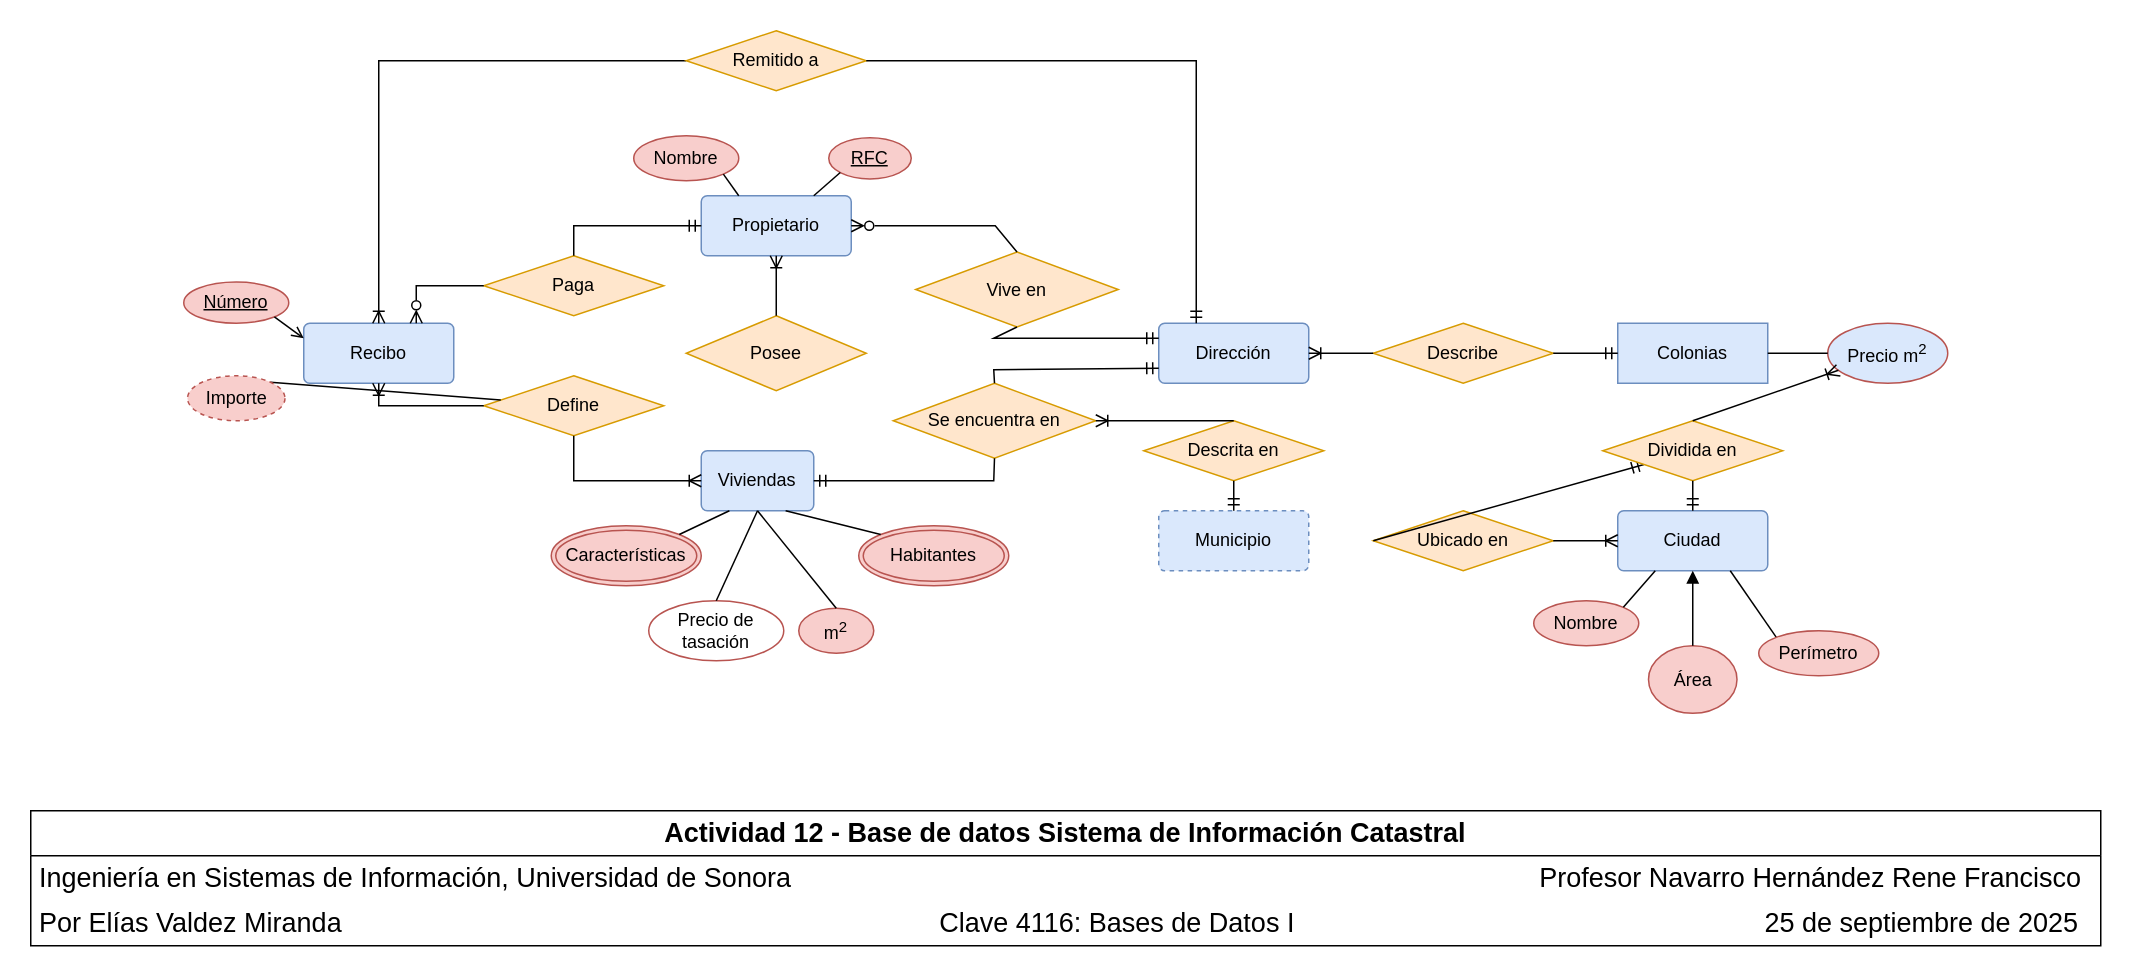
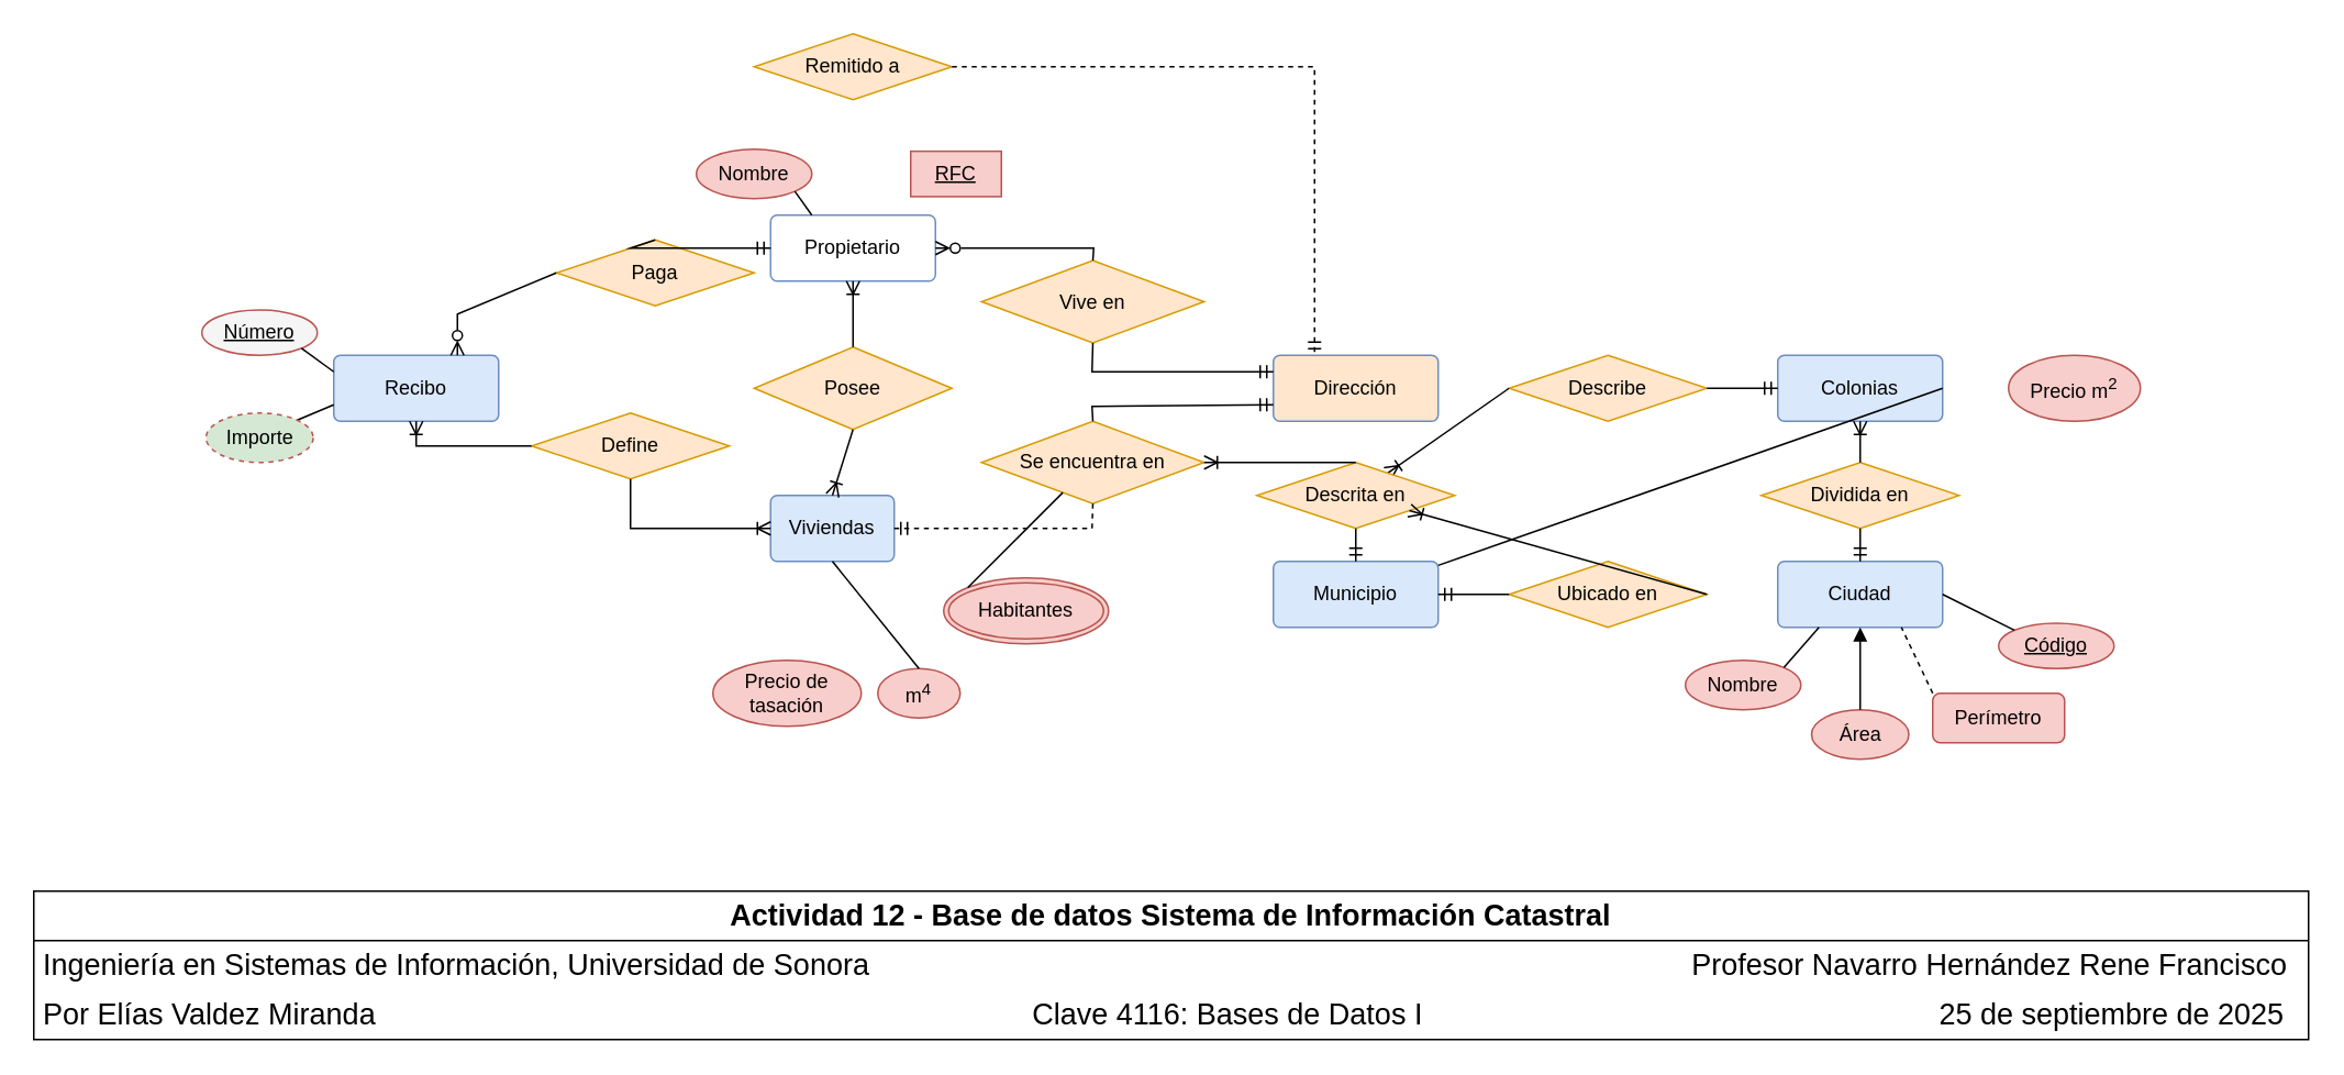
- <mxCell id="46" value="" style="endArrow=ERoneToMany;html=1;rounded=0;endFill=0;entryX=0.5;entryY=0;entryDx=0;entryDy=0;exitX=0;exitY=0.5;exitDx=0;exitDy=0;" parent="1" source="47" target="20" edge="1"><mxGeometry width="50" height="50" relative="1" as="geometry"><mxPoint x="282" y="140" as="sourcePoint" /><mxPoint x="232" y="150" as="targetPoint" /><Array as="points"><mxPoint x="252" y="40" /></Array></mxGeometry></mxCell>
- <mxCell id="48" value="" style="endArrow=ERmandOne;html=1;rounded=0;endFill=0;exitX=1;exitY=0.5;exitDx=0;exitDy=0;entryX=0.25;entryY=0;entryDx=0;entryDy=0;" parent="1" source="47" target="12" edge="1"><mxGeometry width="50" height="50" relative="1" as="geometry"><mxPoint x="932" y="60" as="sourcePoint" /><mxPoint x="632" y="80" as="targetPoint" /><Array as="points"><mxPoint x="797" y="40" /></Array></mxGeometry></mxCell>
+ <mxCell id="48" value="" style="endArrow=ERmandOne;html=1;rounded=0;endFill=0;exitX=1;exitY=0.5;exitDx=0;exitDy=0;entryX=0.25;entryY=0;entryDx=0;entryDy=0;dashed=1;" parent="1" source="47" target="12" edge="1"><mxGeometry width="50" height="50" relative="1" as="geometry"><mxPoint x="932" y="60" as="sourcePoint" /><mxPoint x="632" y="80" as="targetPoint" /><Array as="points"><mxPoint x="797" y="40" /></Array></mxGeometry></mxCell>
- <mxCell id="10" value="RFC" style="ellipse;whiteSpace=wrap;html=1;align=center;fontStyle=4;fillColor=#f8cecc;strokeColor=#b85450;" parent="1" vertex="1"><mxGeometry x="552" y="91.25" width="55" height="27.5" as="geometry" /></mxCell>
+ <mxCell id="10" value="RFC" style="whiteSpace=wrap;html=1;align=center;fontStyle=4;fillColor=#f8cecc;strokeColor=#b85450;rounded=0;" parent="1" vertex="1"><mxGeometry x="552" y="91.25" width="55" height="27.5" as="geometry" /></mxCell>
- <mxCell id="52" value="" style="endArrow=none;html=1;rounded=0;exitX=0.75;exitY=0;exitDx=0;exitDy=0;entryX=0;entryY=1;entryDx=0;entryDy=0;" parent="1" source="5" target="10" edge="1"><mxGeometry width="50" height="50" relative="1" as="geometry"><mxPoint x="542" y="170" as="sourcePoint" /><mxPoint x="592" y="120" as="targetPoint" /></mxGeometry></mxCell>
- <mxCell id="5" value="Propietario" style="rounded=1;arcSize=10;whiteSpace=wrap;html=1;align=center;fillColor=#dae8fc;strokeColor=#6c8ebf;" parent="1" vertex="1"><mxGeometry x="467" y="130" width="100" height="40" as="geometry" /></mxCell>
+ <mxCell id="5" value="Propietario" style="rounded=1;arcSize=10;whiteSpace=wrap;html=1;align=center;fillColor=#ffffff;strokeColor=#6c8ebf;" parent="1" vertex="1"><mxGeometry x="467" y="130" width="100" height="40" as="geometry" /></mxCell>
- <mxCell id="19" value="Paga" style="shape=rhombus;perimeter=rhombusPerimeter;whiteSpace=wrap;html=1;align=center;fillColor=#ffe6cc;strokeColor=#d79b00;" parent="1" vertex="1"><mxGeometry x="322" y="170" width="120" height="40" as="geometry" /></mxCell>
+ <mxCell id="19" value="Paga" style="shape=rhombus;perimeter=rhombusPerimeter;whiteSpace=wrap;html=1;align=center;fillColor=#ffe6cc;strokeColor=#d79b00;" parent="1" vertex="1"><mxGeometry x="337" y="145" width="120" height="40" as="geometry" /></mxCell>
- <mxCell id="23" value="Vive en" style="shape=rhombus;perimeter=rhombusPerimeter;whiteSpace=wrap;html=1;align=center;fillColor=#ffe6cc;strokeColor=#d79b00;" parent="1" vertex="1"><mxGeometry x="610" y="167.5" width="135" height="50" as="geometry" /></mxCell>
+ <mxCell id="23" value="Vive en" style="shape=rhombus;perimeter=rhombusPerimeter;whiteSpace=wrap;html=1;align=center;fillColor=#ffe6cc;strokeColor=#d79b00;" parent="1" vertex="1"><mxGeometry x="595" y="157.5" width="135" height="50" as="geometry" /></mxCell>
- <mxCell id="22" value="Número" style="ellipse;whiteSpace=wrap;html=1;align=center;fontStyle=4;fillColor=#f8cecc;strokeColor=#b85450;" parent="1" vertex="1"><mxGeometry x="122" y="187.5" width="70" height="27.5" as="geometry" /></mxCell>
+ <mxCell id="22" value="Número" style="ellipse;whiteSpace=wrap;html=1;align=center;fontStyle=4;fillColor=#f5f5f5;strokeColor=#b85450;" parent="1" vertex="1"><mxGeometry x="122" y="187.5" width="70" height="27.5" as="geometry" /></mxCell>
- <mxCell id="53" value="" style="endArrow=open;html=1;rounded=0;exitX=1;exitY=1;exitDx=0;exitDy=0;entryX=0;entryY=0.25;entryDx=0;entryDy=0;" parent="1" source="22" target="20" edge="1"><mxGeometry width="50" height="50" relative="1" as="geometry"><mxPoint x="172" y="240" as="sourcePoint" /><mxPoint x="222" y="190" as="targetPoint" /></mxGeometry></mxCell>
+ <mxCell id="53" value="" style="endArrow=none;html=1;rounded=0;exitX=1;exitY=1;exitDx=0;exitDy=0;entryX=0;entryY=0.25;entryDx=0;entryDy=0;" parent="1" source="22" target="20" edge="1"><mxGeometry width="50" height="50" relative="1" as="geometry"><mxPoint x="172" y="240" as="sourcePoint" /><mxPoint x="222" y="190" as="targetPoint" /></mxGeometry></mxCell>
- <mxCell id="12" value="Dirección" style="rounded=1;arcSize=10;whiteSpace=wrap;html=1;align=center;fillColor=#dae8fc;strokeColor=#6c8ebf;" parent="1" vertex="1"><mxGeometry x="772" y="215" width="100" height="40" as="geometry" /></mxCell>
+ <mxCell id="12" value="Dirección" style="rounded=1;arcSize=10;whiteSpace=wrap;html=1;align=center;fillColor=#ffe6cc;strokeColor=#6c8ebf;" parent="1" vertex="1"><mxGeometry x="772" y="215" width="100" height="40" as="geometry" /></mxCell>
- <mxCell id="34" value="" style="endArrow=ERoneToMany;html=1;rounded=0;exitX=0;exitY=0.5;exitDx=0;exitDy=0;endFill=0;entryX=1;entryY=0.5;entryDx=0;entryDy=0;" parent="1" source="17" target="12" edge="1"><mxGeometry width="50" height="50" relative="1" as="geometry"><mxPoint x="912" y="269.8" as="sourcePoint" /><mxPoint x="955" y="269.8" as="targetPoint" /></mxGeometry></mxCell>
+ <mxCell id="34" value="" style="endArrow=ERoneToMany;html=1;rounded=0;exitX=0;exitY=0.5;exitDx=0;exitDy=0;endFill=0;" parent="1" source="17" target="38" edge="1"><mxGeometry width="50" height="50" relative="1" as="geometry"><mxPoint x="912" y="269.8" as="sourcePoint" /><mxPoint x="955" y="269.8" as="targetPoint" /></mxGeometry></mxCell>
- <mxCell id="13" value="Colonias" style="arcSize=10;whiteSpace=wrap;html=1;align=center;fillColor=#dae8fc;strokeColor=#6c8ebf;rounded=0;" parent="1" vertex="1"><mxGeometry x="1078" y="215" width="100" height="40" as="geometry" /></mxCell>
+ <mxCell id="13" value="Colonias" style="rounded=1;arcSize=10;whiteSpace=wrap;html=1;align=center;fillColor=#dae8fc;strokeColor=#6c8ebf;" parent="1" vertex="1"><mxGeometry x="1078" y="215" width="100" height="40" as="geometry" /></mxCell>
- <mxCell id="59" value="" style="endArrow=none;html=1;rounded=0;exitX=1;exitY=0.5;exitDx=0;exitDy=0;entryX=0;entryY=0.5;entryDx=0;entryDy=0;" parent="1" source="13" target="14" edge="1"><mxGeometry width="50" height="50" relative="1" as="geometry"><mxPoint x="1122" y="260" as="sourcePoint" /><mxPoint x="1172" y="210" as="targetPoint" /></mxGeometry></mxCell>
+ <mxCell id="59" value="" style="endArrow=none;html=1;rounded=0;exitX=1;exitY=0.5;exitDx=0;exitDy=0;" parent="1" source="13" target="35" edge="1"><mxGeometry width="50" height="50" relative="1" as="geometry"><mxPoint x="1122" y="260" as="sourcePoint" /><mxPoint x="1172" y="210" as="targetPoint" /></mxGeometry></mxCell>
- <mxCell id="14" value="Precio m&lt;sup&gt;2&lt;/sup&gt;" style="ellipse;whiteSpace=wrap;html=1;align=center;fillColor=#dae8fc;strokeColor=#b85450;" parent="1" vertex="1"><mxGeometry x="1218" y="215" width="80" height="40" as="geometry" /></mxCell>
+ <mxCell id="14" value="Precio m&lt;sup&gt;2&lt;/sup&gt;" style="ellipse;whiteSpace=wrap;html=1;align=center;fillColor=#f8cecc;strokeColor=#b85450;" parent="1" vertex="1"><mxGeometry x="1218" y="215" width="80" height="40" as="geometry" /></mxCell>
- <mxCell id="54" value="" style="endArrow=none;html=1;rounded=0;exitX=1;exitY=0;exitDx=0;exitDy=0;" parent="1" source="67" target="21" edge="1"><mxGeometry width="50" height="50" relative="1" as="geometry"><mxPoint x="178.311" y="254.442" as="sourcePoint" /><mxPoint x="222" y="190" as="targetPoint" /></mxGeometry></mxCell>
+ <mxCell id="54" value="" style="endArrow=none;html=1;rounded=0;exitX=1;exitY=0;exitDx=0;exitDy=0;entryX=0;entryY=0.75;entryDx=0;entryDy=0;" parent="1" source="67" target="20" edge="1"><mxGeometry width="50" height="50" relative="1" as="geometry"><mxPoint x="178.311" y="254.442" as="sourcePoint" /><mxPoint x="222" y="190" as="targetPoint" /></mxGeometry></mxCell>
- <mxCell id="44" value="" style="endArrow=ERoneToMany;html=1;rounded=0;exitX=0.5;exitY=0;exitDx=0;exitDy=0;endFill=0;" parent="1" source="43" target="14" edge="1"><mxGeometry width="50" height="50" relative="1" as="geometry"><mxPoint x="1182" y="330" as="sourcePoint" /><mxPoint x="1225" y="330" as="targetPoint" /></mxGeometry></mxCell>
+ <mxCell id="44" value="" style="endArrow=ERoneToMany;html=1;rounded=0;exitX=0.5;exitY=0;exitDx=0;exitDy=0;endFill=0;entryX=0.5;entryY=1;entryDx=0;entryDy=0;" parent="1" source="43" target="13" edge="1"><mxGeometry width="50" height="50" relative="1" as="geometry"><mxPoint x="1182" y="330" as="sourcePoint" /><mxPoint x="1225" y="330" as="targetPoint" /></mxGeometry></mxCell>
- <mxCell id="67" value="Importe" style="ellipse;whiteSpace=wrap;html=1;align=center;dashed=1;fillColor=#f8cecc;strokeColor=#b85450;" parent="1" vertex="1"><mxGeometry x="124.5" y="250" width="65" height="30" as="geometry" /></mxCell>
+ <mxCell id="67" value="Importe" style="ellipse;whiteSpace=wrap;html=1;align=center;dashed=1;fillColor=#d5e8d4;strokeColor=#b85450;" parent="1" vertex="1"><mxGeometry x="124.5" y="250" width="65" height="30" as="geometry" /></mxCell>
+ <mxCell id="9" value="" style="endArrow=ERoneToMany;html=1;rounded=0;exitX=0.5;exitY=1;exitDx=0;exitDy=0;endFill=0;entryX=0.5;entryY=0;entryDx=0;entryDy=0;" parent="1" source="7" target="6" edge="1"><mxGeometry width="50" height="50" relative="1" as="geometry"><mxPoint x="547" y="310" as="sourcePoint" /><mxPoint x="497" y="280" as="targetPoint" /></mxGeometry></mxCell>
- <mxCell id="32" value="" style="endArrow=ERmandOne;html=1;rounded=0;exitX=0.5;exitY=1;exitDx=0;exitDy=0;endFill=0;entryX=1;entryY=0.5;entryDx=0;entryDy=0;" parent="1" source="18" target="6" edge="1"><mxGeometry width="50" height="50" relative="1" as="geometry"><mxPoint x="684" y="290" as="sourcePoint" /><mxPoint x="602" y="320" as="targetPoint" /><Array as="points"><mxPoint x="662" y="320" /></Array></mxGeometry></mxCell>
+ <mxCell id="32" value="" style="endArrow=ERmandOne;html=1;rounded=0;exitX=0.5;exitY=1;exitDx=0;exitDy=0;endFill=0;entryX=1;entryY=0.5;entryDx=0;entryDy=0;dashed=1;" parent="1" source="18" target="6" edge="1"><mxGeometry width="50" height="50" relative="1" as="geometry"><mxPoint x="684" y="290" as="sourcePoint" /><mxPoint x="602" y="320" as="targetPoint" /><Array as="points"><mxPoint x="662" y="320" /></Array></mxGeometry></mxCell>
- <mxCell id="42" value="" style="endArrow=ERmandOne;html=1;rounded=0;exitX=0;exitY=0.5;exitDx=0;exitDy=0;endFill=0;" parent="1" source="37" target="43" edge="1"><mxGeometry width="50" height="50" relative="1" as="geometry"><mxPoint x="1082" y="260" as="sourcePoint" /><mxPoint x="1125" y="260" as="targetPoint" /></mxGeometry></mxCell>
+ <mxCell id="42" value="" style="endArrow=ERmandOne;html=1;rounded=0;exitX=0;exitY=0.5;exitDx=0;exitDy=0;endFill=0;entryX=1;entryY=0.5;entryDx=0;entryDy=0;" parent="1" source="37" target="35" edge="1"><mxGeometry width="50" height="50" relative="1" as="geometry"><mxPoint x="1082" y="260" as="sourcePoint" /><mxPoint x="1125" y="260" as="targetPoint" /></mxGeometry></mxCell>
- <mxCell id="55" value="" style="endArrow=none;html=1;rounded=0;exitX=1;exitY=0;exitDx=0;exitDy=0;entryX=0.25;entryY=1;entryDx=0;entryDy=0;" parent="1" source="15" target="6" edge="1"><mxGeometry width="50" height="50" relative="1" as="geometry"><mxPoint x="482" y="360" as="sourcePoint" /><mxPoint x="532" y="310" as="targetPoint" /></mxGeometry></mxCell>
- <mxCell id="58" value="" style="endArrow=none;html=1;rounded=0;entryX=0.75;entryY=1;entryDx=0;entryDy=0;exitX=0;exitY=0;exitDx=0;exitDy=0;" parent="1" source="16" target="6" edge="1"><mxGeometry width="50" height="50" relative="1" as="geometry"><mxPoint x="482" y="360" as="sourcePoint" /><mxPoint x="532" y="310" as="targetPoint" /></mxGeometry></mxCell>
+ <mxCell id="58" value="" style="endArrow=none;html=1;rounded=0;exitX=0;exitY=0;exitDx=0;exitDy=0;" parent="1" source="16" target="18" edge="1"><mxGeometry width="50" height="50" relative="1" as="geometry"><mxPoint x="482" y="360" as="sourcePoint" /><mxPoint x="532" y="310" as="targetPoint" /></mxGeometry></mxCell>
- <mxCell id="35" value="Municipio" style="rounded=1;arcSize=10;whiteSpace=wrap;html=1;align=center;fillColor=#dae8fc;strokeColor=#6c8ebf;dashed=1;" parent="1" vertex="1"><mxGeometry x="772" y="340" width="100" height="40" as="geometry" /></mxCell>
+ <mxCell id="35" value="Municipio" style="rounded=1;arcSize=10;whiteSpace=wrap;html=1;align=center;fillColor=#dae8fc;strokeColor=#6c8ebf;" parent="1" vertex="1"><mxGeometry x="772" y="340" width="100" height="40" as="geometry" /></mxCell>
- <mxCell id="41" value="" style="endArrow=ERoneToMany;html=1;rounded=0;exitX=1;exitY=0.5;exitDx=0;exitDy=0;endFill=0;entryX=0;entryY=0.5;entryDx=0;entryDy=0;" parent="1" source="37" target="36" edge="1"><mxGeometry width="50" height="50" relative="1" as="geometry"><mxPoint x="1122" y="320" as="sourcePoint" /><mxPoint x="1165" y="320" as="targetPoint" /></mxGeometry></mxCell>
+ <mxCell id="41" value="" style="endArrow=ERoneToMany;html=1;rounded=0;exitX=1;exitY=0.5;exitDx=0;exitDy=0;endFill=0;" parent="1" source="37" target="38" edge="1"><mxGeometry width="50" height="50" relative="1" as="geometry"><mxPoint x="1122" y="320" as="sourcePoint" /><mxPoint x="1165" y="320" as="targetPoint" /></mxGeometry></mxCell>
- <mxCell id="15" value="Características" style="ellipse;shape=doubleEllipse;margin=3;whiteSpace=wrap;html=1;align=center;fillColor=#f8cecc;strokeColor=#b85450;" parent="1" vertex="1"><mxGeometry x="367" y="350" width="100" height="40" as="geometry" /></mxCell>
- <mxCell id="56" value="" style="endArrow=none;html=1;rounded=0;exitX=0.5;exitY=0;exitDx=0;exitDy=0;entryX=0.5;entryY=1;entryDx=0;entryDy=0;" parent="1" source="50" target="6" edge="1"><mxGeometry width="50" height="50" relative="1" as="geometry"><mxPoint x="482" y="360" as="sourcePoint" /><mxPoint x="532" y="310" as="targetPoint" /></mxGeometry></mxCell>
+ <mxCell id="66" value="" style="endArrow=none;html=1;rounded=0;exitX=0;exitY=0;exitDx=0;exitDy=0;entryX=1;entryY=0.5;entryDx=0;entryDy=0;" parent="1" source="31" target="36" edge="1"><mxGeometry width="50" height="50" relative="1" as="geometry"><mxPoint x="1092" y="350" as="sourcePoint" /><mxPoint x="1142" y="300" as="targetPoint" /></mxGeometry></mxCell>
+ <mxCell id="31" value="Código" style="ellipse;whiteSpace=wrap;html=1;align=center;fontStyle=4;fillColor=#f8cecc;strokeColor=#b85450;" parent="1" vertex="1"><mxGeometry x="1212" y="377.5" width="70" height="27.5" as="geometry" /></mxCell>
- <mxCell id="64" value="" style="endArrow=none;html=1;rounded=0;exitX=0;exitY=0;exitDx=0;exitDy=0;entryX=0.75;entryY=1;entryDx=0;entryDy=0;" parent="1" source="65" target="36" edge="1"><mxGeometry width="50" height="50" relative="1" as="geometry"><mxPoint x="1247.5" y="440" as="sourcePoint" /><mxPoint x="1268.5" y="416" as="targetPoint" /></mxGeometry></mxCell>
+ <mxCell id="64" value="" style="endArrow=none;html=1;rounded=0;exitX=0;exitY=0;exitDx=0;exitDy=0;entryX=0.75;entryY=1;entryDx=0;entryDy=0;dashed=1;" parent="1" source="65" target="36" edge="1"><mxGeometry width="50" height="50" relative="1" as="geometry"><mxPoint x="1247.5" y="440" as="sourcePoint" /><mxPoint x="1268.5" y="416" as="targetPoint" /></mxGeometry></mxCell>
- <mxCell id="50" value="Precio de tasación" style="ellipse;whiteSpace=wrap;html=1;align=center;fillColor=#ffffff;strokeColor=#b85450;" parent="1" vertex="1"><mxGeometry x="432" y="400" width="90" height="40" as="geometry" /></mxCell>
+ <mxCell id="50" value="Precio de tasación" style="ellipse;whiteSpace=wrap;html=1;align=center;fillColor=#f8cecc;strokeColor=#b85450;" parent="1" vertex="1"><mxGeometry x="432" y="400" width="90" height="40" as="geometry" /></mxCell>
- <mxCell id="49" value="m&lt;sup&gt;2&lt;/sup&gt;" style="ellipse;whiteSpace=wrap;html=1;align=center;fillColor=#f8cecc;strokeColor=#b85450;" parent="1" vertex="1"><mxGeometry x="532" y="405" width="50" height="30" as="geometry" /></mxCell>
+ <mxCell id="49" value="m&lt;sup&gt;4&lt;/sup&gt;" style="ellipse;whiteSpace=wrap;html=1;align=center;fillColor=#f8cecc;strokeColor=#b85450;" parent="1" vertex="1"><mxGeometry x="532" y="405" width="50" height="30" as="geometry" /></mxCell>
- <mxCell id="65" value="Perímetro" style="ellipse;whiteSpace=wrap;html=1;align=center;fillColor=#f8cecc;strokeColor=#b85450;" parent="1" vertex="1"><mxGeometry x="1172" y="420" width="80" height="30" as="geometry" /></mxCell>
+ <mxCell id="65" value="Perímetro" style="whiteSpace=wrap;html=1;align=center;fillColor=#f8cecc;strokeColor=#b85450;rounded=1;" parent="1" vertex="1"><mxGeometry x="1172" y="420" width="80" height="30" as="geometry" /></mxCell>
- <mxCell id="62" value="Área" style="ellipse;whiteSpace=wrap;html=1;align=center;fillColor=#f8cecc;strokeColor=#b85450;" parent="1" vertex="1"><mxGeometry x="1098.5" y="430" width="59" height="45" as="geometry" /></mxCell>
+ <mxCell id="62" value="Área" style="ellipse;whiteSpace=wrap;html=1;align=center;fillColor=#f8cecc;strokeColor=#b85450;" parent="1" vertex="1"><mxGeometry x="1098.5" y="430" width="59" height="30" as="geometry" /></mxCell>
